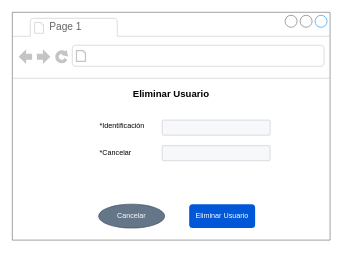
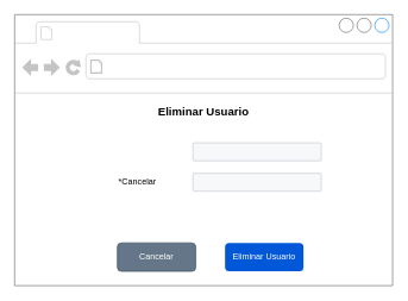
- <mxCell id="3" value="Page 1" style="strokeWidth=1;shadow=0;dashed=0;align=center;html=1;shape=mxgraph.mockup.containers.anchor;fontSize=17;fontColor=#666666;align=left;whiteSpace=wrap;" vertex="1" parent="2"><mxGeometry x="60" y="12" width="110" height="26" as="geometry" /></mxCell>
- <mxCell id="5" value="*Identificación" style="text;html=1;whiteSpace=wrap;strokeColor=none;fillColor=none;align=left;verticalAlign=middle;rounded=0;" vertex="1" parent="2"><mxGeometry x="144" y="175" width="90" height="30" as="geometry" /></mxCell>
- <mxCell id="10" value="Cancelar" style="ellipse;fillColor=#647687;strokeColor=#314354;html=1;whiteSpace=wrap;align=center;verticalAlign=middle;fontStyle=0;fontSize=12;sketch=0;fontColor=#ffffff;" vertex="1" parent="2"><mxGeometry x="144" y="320" width="110" height="40" as="geometry" /></mxCell>
+ <mxCell id="10" value="Cancelar" style="rounded=1;fillColor=#647687;strokeColor=#314354;html=1;whiteSpace=wrap;align=center;verticalAlign=middle;fontStyle=0;fontSize=12;sketch=0;fontColor=#ffffff;" vertex="1" parent="2"><mxGeometry x="144" y="320" width="110" height="40" as="geometry" /></mxCell>
